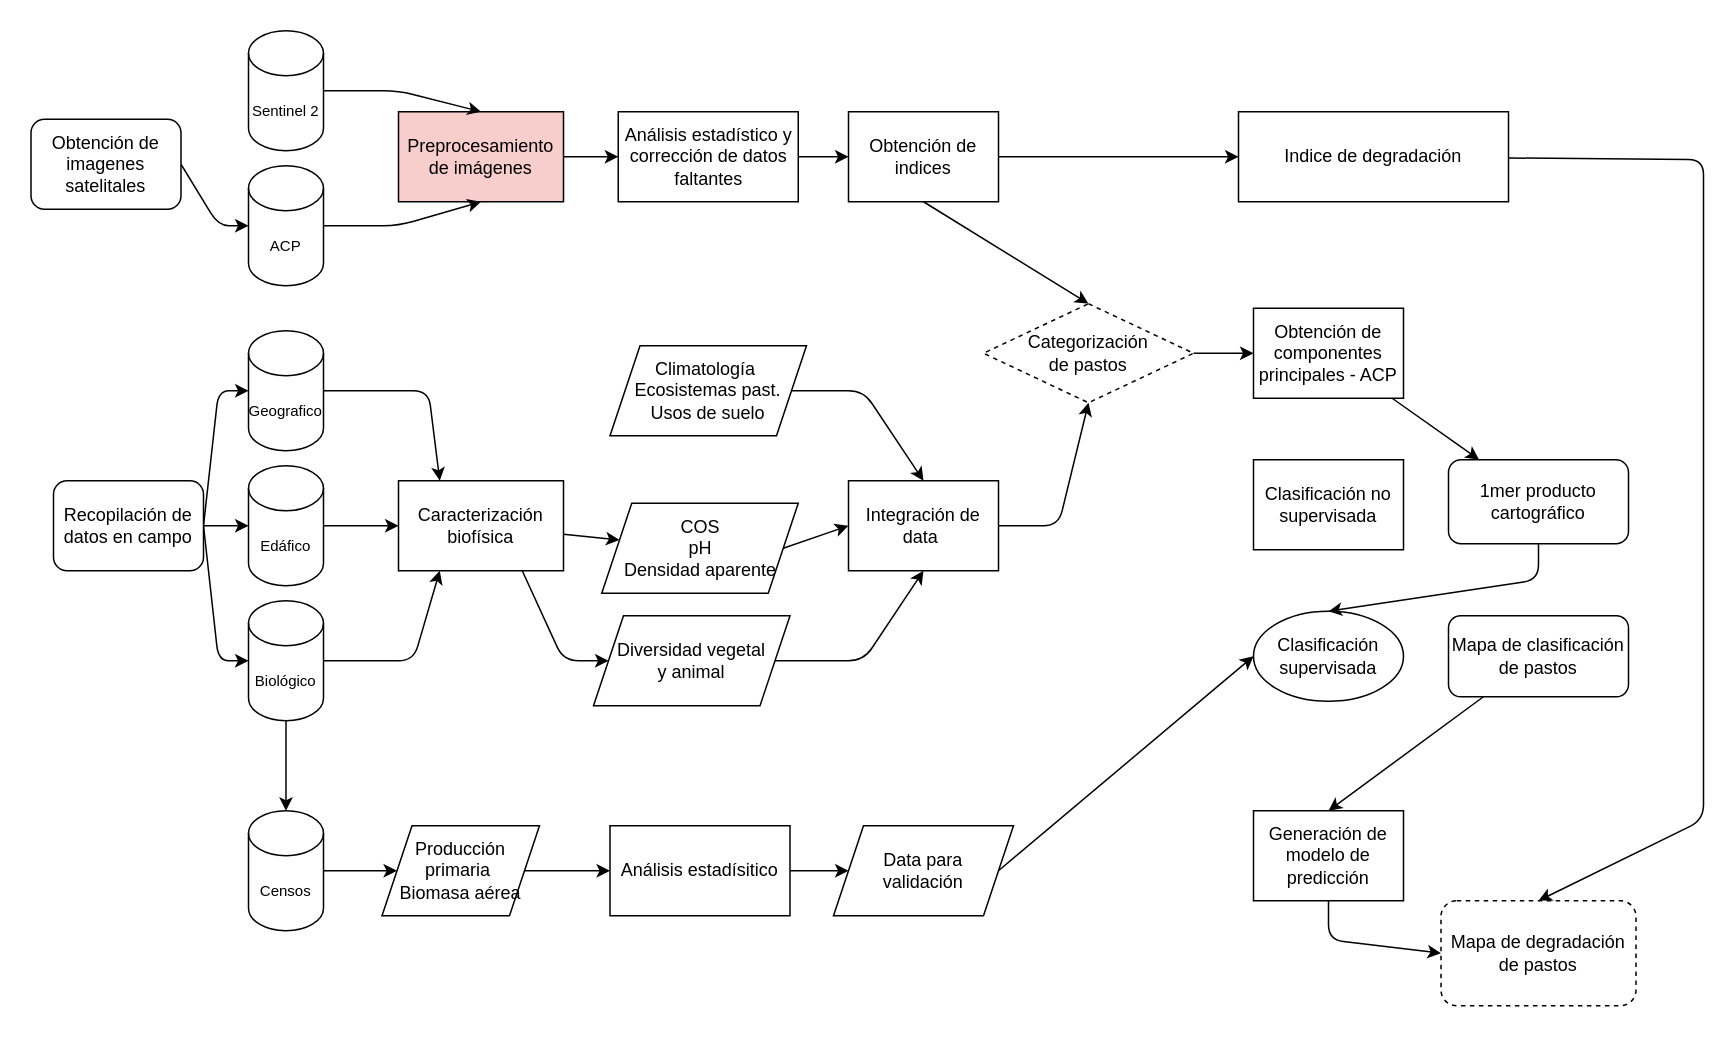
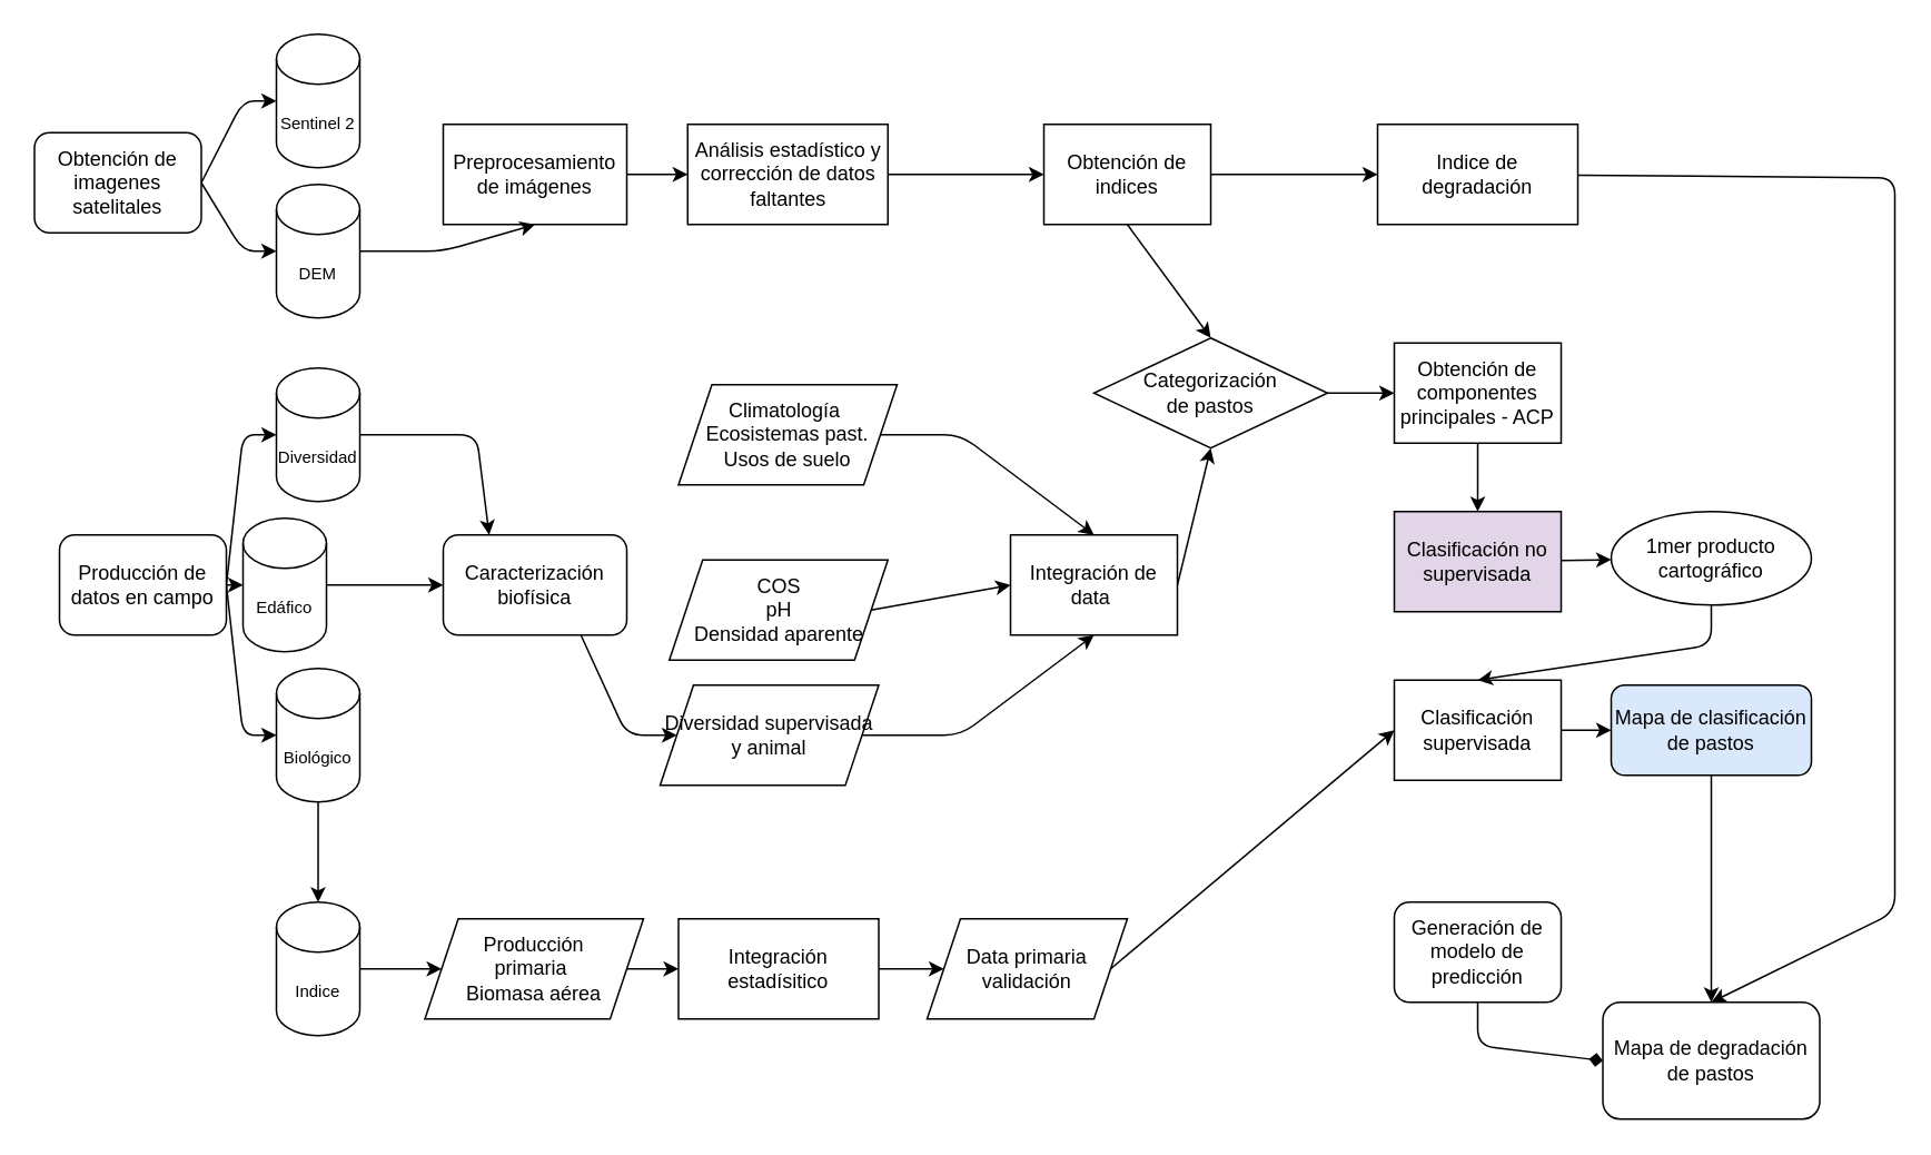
- <mxCell id="18" style="edgeStyle=none;html=1;entryX=0.5;entryY=0;entryDx=0;entryDy=0;" edge="1" parent="1" source="19" target="17"><mxGeometry relative="1" as="geometry"><Array as="points"><mxPoint x="265" y="60" /></Array></mxGeometry></mxCell>
+ <mxCell id="2" style="edgeStyle=none;html=1;exitX=1;exitY=0.5;exitDx=0;exitDy=0;entryX=0;entryY=0.5;entryDx=0;entryDy=0;entryPerimeter=0;fontSize=12;" edge="1" parent="1" source="4" target="19"><mxGeometry relative="1" as="geometry"><Array as="points"><mxPoint x="145" y="60" /></Array></mxGeometry></mxCell>
- <mxCell id="17" value="Preprocesamiento de imágenes" style="rounded=0;whiteSpace=wrap;html=1;fillColor=#f8cecc;" vertex="1" parent="1"><mxGeometry x="265" y="74" width="110" height="60" as="geometry" /></mxCell>
+ <mxCell id="17" value="Preprocesamiento de imágenes" style="rounded=0;whiteSpace=wrap;html=1;" vertex="1" parent="1"><mxGeometry x="265" y="74" width="110" height="60" as="geometry" /></mxCell>
- <mxCell id="38" value="Obtención de indices" style="rounded=0;whiteSpace=wrap;html=1;fontSize=12;" vertex="1" parent="1"><mxGeometry x="565" y="74" width="100" height="60" as="geometry" /></mxCell>
+ <mxCell id="38" value="Obtención de indices" style="rounded=0;whiteSpace=wrap;html=1;fontSize=12;" vertex="1" parent="1"><mxGeometry x="625" y="74" width="100" height="60" as="geometry" /></mxCell>
- <mxCell id="59" value="Indice de degradación" style="rounded=0;whiteSpace=wrap;html=1;fontSize=12;" vertex="1" parent="1"><mxGeometry x="825" y="74" width="180" height="60" as="geometry" /></mxCell>
+ <mxCell id="59" value="Indice de degradación" style="rounded=0;whiteSpace=wrap;html=1;fontSize=12;" vertex="1" parent="1"><mxGeometry x="825" y="74" width="120" height="60" as="geometry" /></mxCell>
- <mxCell id="21" value="ACP" style="shape=cylinder3;whiteSpace=wrap;html=1;boundedLbl=1;backgroundOutline=1;size=15;fontSize=10;" vertex="1" parent="1"><mxGeometry x="165" y="110" width="50" height="80" as="geometry" /></mxCell>
+ <mxCell id="21" value="DEM" style="shape=cylinder3;whiteSpace=wrap;html=1;boundedLbl=1;backgroundOutline=1;size=15;fontSize=10;" vertex="1" parent="1"><mxGeometry x="165" y="110" width="50" height="80" as="geometry" /></mxCell>
- <mxCell id="35" value="Categorización &lt;br&gt;de pastos" style="rhombus;whiteSpace=wrap;html=1;fontSize=12;dashed=1;" vertex="1" parent="1"><mxGeometry x="655" y="202" width="140" height="66" as="geometry" /></mxCell>
+ <mxCell id="35" value="Categorización &lt;br&gt;de pastos" style="rhombus;whiteSpace=wrap;html=1;fontSize=12;" vertex="1" parent="1"><mxGeometry x="655" y="202" width="140" height="66" as="geometry" /></mxCell>
- <mxCell id="10" value="Geografico" style="shape=cylinder3;whiteSpace=wrap;html=1;boundedLbl=1;backgroundOutline=1;size=15;fontSize=10;" vertex="1" parent="1"><mxGeometry x="165" y="220" width="50" height="80" as="geometry" /></mxCell>
+ <mxCell id="10" value="Diversidad" style="shape=cylinder3;whiteSpace=wrap;html=1;boundedLbl=1;backgroundOutline=1;size=15;fontSize=10;" vertex="1" parent="1"><mxGeometry x="165" y="220" width="50" height="80" as="geometry" /></mxCell>
- <mxCell id="30" value="" style="edgeStyle=none;html=1;fontSize=12;" edge="1" parent="1" source="31" target="55"><mxGeometry relative="1" as="geometry" /></mxCell>
+ <mxCell id="30" value="" style="edgeStyle=none;html=1;fontSize=12;" edge="1" parent="1" source="31" target="51"><mxGeometry relative="1" as="geometry" /></mxCell>
- <mxCell id="55" value="1mer producto cartográfico" style="rounded=1;whiteSpace=wrap;html=1;fontSize=12;" vertex="1" parent="1"><mxGeometry x="965" y="306" width="120" height="56" as="geometry" /></mxCell>
+ <mxCell id="55" value="1mer producto cartográfico" style="ellipse;whiteSpace=wrap;html=1;fontSize=12;" vertex="1" parent="1"><mxGeometry x="965" y="306" width="120" height="56" as="geometry" /></mxCell>
+ <mxCell id="50" value="" style="edgeStyle=none;html=1;fontSize=12;" edge="1" parent="1" source="51" target="55"><mxGeometry relative="1" as="geometry" /></mxCell>
- <mxCell id="51" value="Clasificación no supervisada" style="rounded=0;whiteSpace=wrap;html=1;fontSize=12;" vertex="1" parent="1"><mxGeometry x="835" y="306" width="100" height="60" as="geometry" /></mxCell>
+ <mxCell id="51" value="Clasificación no supervisada" style="rounded=0;whiteSpace=wrap;html=1;fontSize=12;fillColor=#e1d5e7;" vertex="1" parent="1"><mxGeometry x="835" y="306" width="100" height="60" as="geometry" /></mxCell>
- <mxCell id="8" value="Recopilación de datos en campo" style="rounded=1;whiteSpace=wrap;html=1;" vertex="1" parent="1"><mxGeometry x="35" y="320" width="100" height="60" as="geometry" /></mxCell>
+ <mxCell id="8" value="Producción de datos en campo" style="rounded=1;whiteSpace=wrap;html=1;" vertex="1" parent="1"><mxGeometry x="35" y="320" width="100" height="60" as="geometry" /></mxCell>
- <mxCell id="12" value="Edáfico" style="shape=cylinder3;whiteSpace=wrap;html=1;boundedLbl=1;backgroundOutline=1;size=15;fontSize=10;" vertex="1" parent="1"><mxGeometry x="165" y="310" width="50" height="80" as="geometry" /></mxCell>
+ <mxCell id="12" value="Edáfico" style="shape=cylinder3;whiteSpace=wrap;html=1;boundedLbl=1;backgroundOutline=1;size=15;fontSize=10;" vertex="1" parent="1"><mxGeometry x="145" y="310" width="50" height="80" as="geometry" /></mxCell>
- <mxCell id="41" value="Caracterización biofísica" style="rounded=0;whiteSpace=wrap;html=1;fontSize=12;" vertex="1" parent="1"><mxGeometry x="265" y="320" width="110" height="60" as="geometry" /></mxCell>
+ <mxCell id="41" value="Caracterización biofísica" style="whiteSpace=wrap;html=1;fontSize=12;rounded=1;" vertex="1" parent="1"><mxGeometry x="265" y="320" width="110" height="60" as="geometry" /></mxCell>
- <mxCell id="49" value="Integración de data&amp;nbsp;" style="rounded=0;whiteSpace=wrap;html=1;fontSize=12;" vertex="1" parent="1"><mxGeometry x="565" y="320" width="100" height="60" as="geometry" /></mxCell>
+ <mxCell id="49" value="Integración de data&amp;nbsp;" style="rounded=0;whiteSpace=wrap;html=1;fontSize=12;" vertex="1" parent="1"><mxGeometry x="605" y="320" width="100" height="60" as="geometry" /></mxCell>
- <mxCell id="40" value="" style="edgeStyle=none;html=1;fontSize=12;" edge="1" parent="1" source="41" target="45"><mxGeometry relative="1" as="geometry" /></mxCell>
- <mxCell id="53" value="Clasificación supervisada" style="ellipse;whiteSpace=wrap;html=1;fontSize=12;" vertex="1" parent="1"><mxGeometry x="835" y="407" width="100" height="60" as="geometry" /></mxCell>
+ <mxCell id="53" value="Clasificación supervisada" style="rounded=0;whiteSpace=wrap;html=1;fontSize=12;" vertex="1" parent="1"><mxGeometry x="835" y="407" width="100" height="60" as="geometry" /></mxCell>
+ <mxCell id="52" value="" style="edgeStyle=none;html=1;fontSize=12;" edge="1" parent="1" source="53" target="57"><mxGeometry relative="1" as="geometry" /></mxCell>
- <mxCell id="57" value="Mapa de clasificación de pastos" style="rounded=1;whiteSpace=wrap;html=1;fontSize=12;" vertex="1" parent="1"><mxGeometry x="965" y="410" width="120" height="54" as="geometry" /></mxCell>
+ <mxCell id="57" value="Mapa de clasificación de pastos" style="rounded=1;whiteSpace=wrap;html=1;fontSize=12;fillColor=#dae8fc;" vertex="1" parent="1"><mxGeometry x="965" y="410" width="120" height="54" as="geometry" /></mxCell>
- <mxCell id="14" style="edgeStyle=none;html=1;entryX=0.25;entryY=1;entryDx=0;entryDy=0;fontSize=12;" edge="1" parent="1" source="15" target="41"><mxGeometry relative="1" as="geometry"><Array as="points"><mxPoint x="275" y="440" /></Array></mxGeometry></mxCell>
- <mxCell id="47" value="Diversidad vegetal &lt;br&gt;y animal" style="shape=parallelogram;perimeter=parallelogramPerimeter;whiteSpace=wrap;html=1;fixedSize=1;" vertex="1" parent="1"><mxGeometry x="395" y="410" width="131" height="60" as="geometry" /></mxCell>
+ <mxCell id="47" value="Diversidad supervisada &lt;br&gt;y animal" style="shape=parallelogram;perimeter=parallelogramPerimeter;whiteSpace=wrap;html=1;fixedSize=1;" vertex="1" parent="1"><mxGeometry x="395" y="410" width="131" height="60" as="geometry" /></mxCell>
- <mxCell id="56" style="edgeStyle=none;html=1;entryX=0.5;entryY=0;entryDx=0;entryDy=0;fontSize=12;" edge="1" parent="1" source="57" target="61"><mxGeometry relative="1" as="geometry" /></mxCell>
+ <mxCell id="56" style="edgeStyle=none;html=1;fontSize=12;" edge="1" parent="1" source="57" target="62"><mxGeometry relative="1" as="geometry" /></mxCell>
- <mxCell id="61" value="Generación de modelo de predicción" style="rounded=0;whiteSpace=wrap;html=1;fontSize=12;" vertex="1" parent="1"><mxGeometry x="835" y="540" width="100" height="60" as="geometry" /></mxCell>
+ <mxCell id="61" value="Generación de modelo de predicción" style="whiteSpace=wrap;html=1;fontSize=12;rounded=1;" vertex="1" parent="1"><mxGeometry x="835" y="540" width="100" height="60" as="geometry" /></mxCell>
- <mxCell id="25" value="Producción &lt;br&gt;primaria&amp;nbsp;&lt;br&gt;Biomasa aérea" style="shape=parallelogram;perimeter=parallelogramPerimeter;whiteSpace=wrap;html=1;fixedSize=1;" vertex="1" parent="1"><mxGeometry x="254" y="550" width="105" height="60" as="geometry" /></mxCell>
+ <mxCell id="25" value="Producción &lt;br&gt;primaria&amp;nbsp;&lt;br&gt;Biomasa aérea" style="shape=parallelogram;perimeter=parallelogramPerimeter;whiteSpace=wrap;html=1;fixedSize=1;" vertex="1" parent="1"><mxGeometry x="254" y="550" width="131" height="60" as="geometry" /></mxCell>
- <mxCell id="27" value="Análisis estadísitico" style="rounded=0;whiteSpace=wrap;html=1;" vertex="1" parent="1"><mxGeometry x="406" y="550" width="120" height="60" as="geometry" /></mxCell>
+ <mxCell id="27" value="Integración estadísitico" style="rounded=0;whiteSpace=wrap;html=1;" vertex="1" parent="1"><mxGeometry x="406" y="550" width="120" height="60" as="geometry" /></mxCell>
- <mxCell id="33" value="Data para &lt;br&gt;validación" style="shape=parallelogram;perimeter=parallelogramPerimeter;whiteSpace=wrap;html=1;fixedSize=1;" vertex="1" parent="1"><mxGeometry x="555" y="550" width="120" height="60" as="geometry" /></mxCell>
+ <mxCell id="33" value="Data primaria &lt;br&gt;validación" style="shape=parallelogram;perimeter=parallelogramPerimeter;whiteSpace=wrap;html=1;fixedSize=1;" vertex="1" parent="1"><mxGeometry x="555" y="550" width="120" height="60" as="geometry" /></mxCell>
- <mxCell id="23" value="Censos" style="shape=cylinder3;whiteSpace=wrap;html=1;boundedLbl=1;backgroundOutline=1;size=15;fontSize=10;" vertex="1" parent="1"><mxGeometry x="165" y="540" width="50" height="80" as="geometry" /></mxCell>
+ <mxCell id="23" value="Indice" style="shape=cylinder3;whiteSpace=wrap;html=1;boundedLbl=1;backgroundOutline=1;size=15;fontSize=10;" vertex="1" parent="1"><mxGeometry x="165" y="540" width="50" height="80" as="geometry" /></mxCell>
- <mxCell id="60" style="edgeStyle=none;html=1;exitX=0.5;exitY=1;exitDx=0;exitDy=0;entryX=0;entryY=0.5;entryDx=0;entryDy=0;fontSize=12;" edge="1" parent="1" source="61" target="62"><mxGeometry relative="1" as="geometry"><Array as="points"><mxPoint x="885" y="626" /></Array></mxGeometry></mxCell>
+ <mxCell id="60" style="edgeStyle=none;html=1;exitX=0.5;exitY=1;exitDx=0;exitDy=0;entryX=0;entryY=0.5;entryDx=0;entryDy=0;fontSize=12;endArrow=diamond;" edge="1" parent="1" source="61" target="62"><mxGeometry relative="1" as="geometry"><Array as="points"><mxPoint x="885" y="626" /></Array></mxGeometry></mxCell>
- <mxCell id="62" value="Mapa de degradación de pastos" style="rounded=1;whiteSpace=wrap;html=1;fontSize=12;dashed=1;" vertex="1" parent="1"><mxGeometry x="960" y="600" width="130" height="70" as="geometry" /></mxCell>
+ <mxCell id="62" value="Mapa de degradación de pastos" style="rounded=1;whiteSpace=wrap;html=1;fontSize=12;" vertex="1" parent="1"><mxGeometry x="960" y="600" width="130" height="70" as="geometry" /></mxCell>
